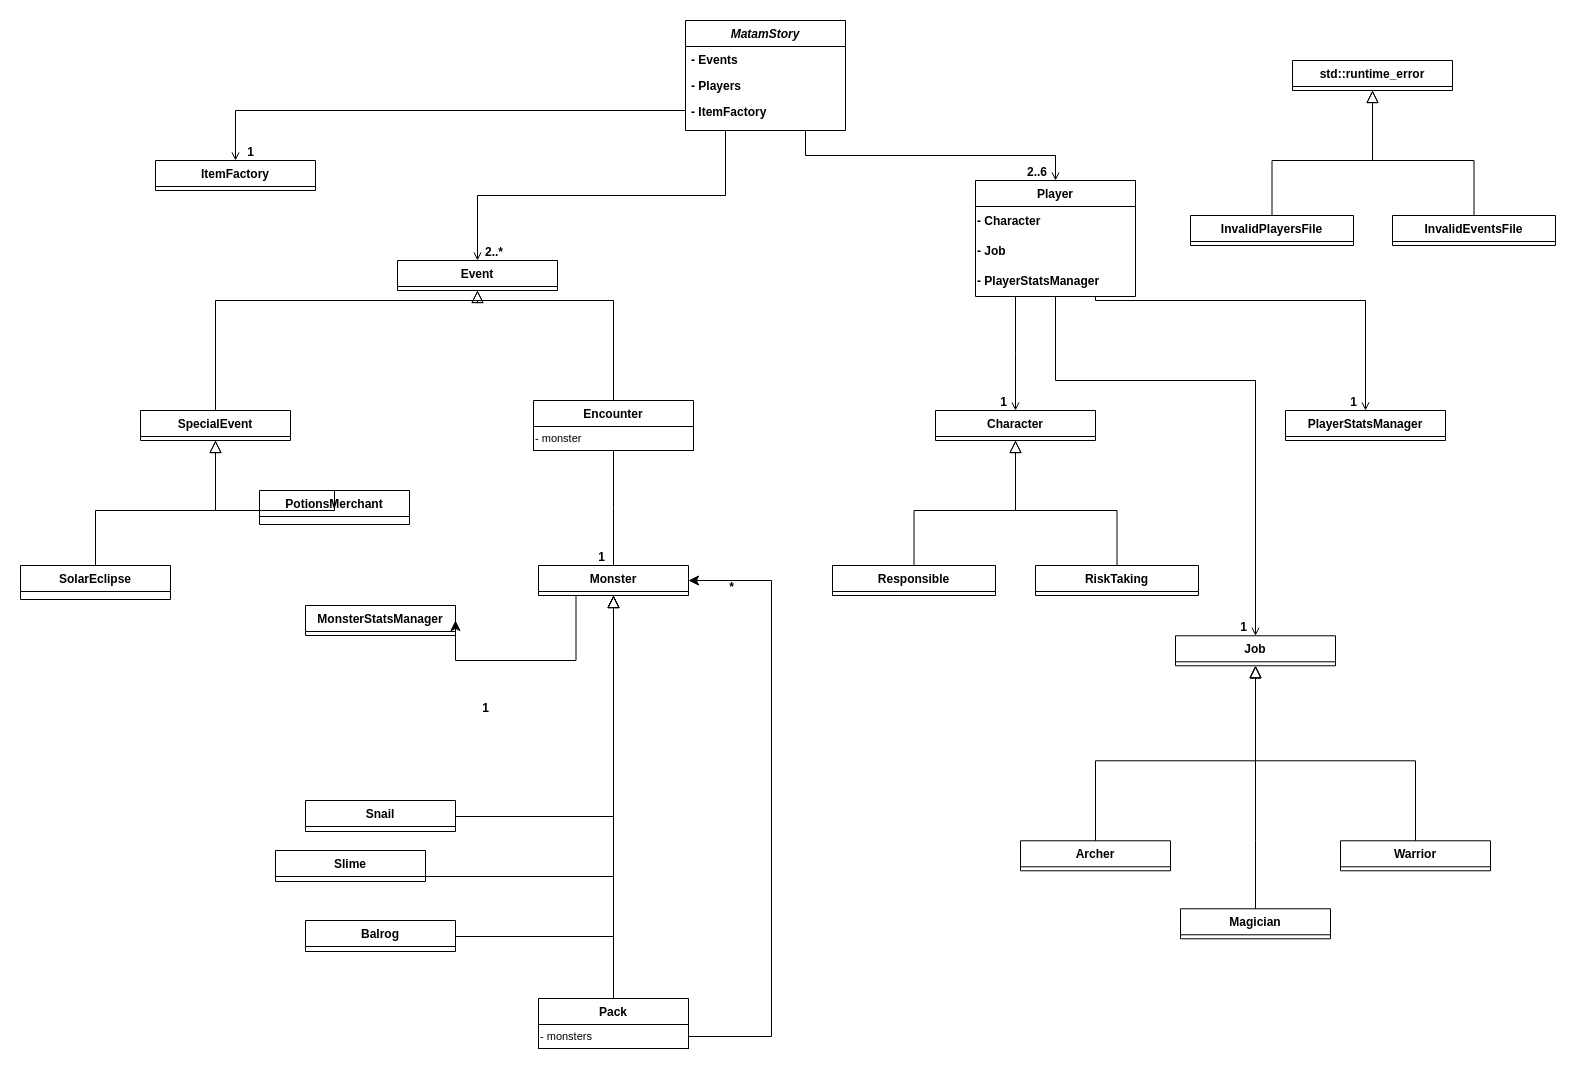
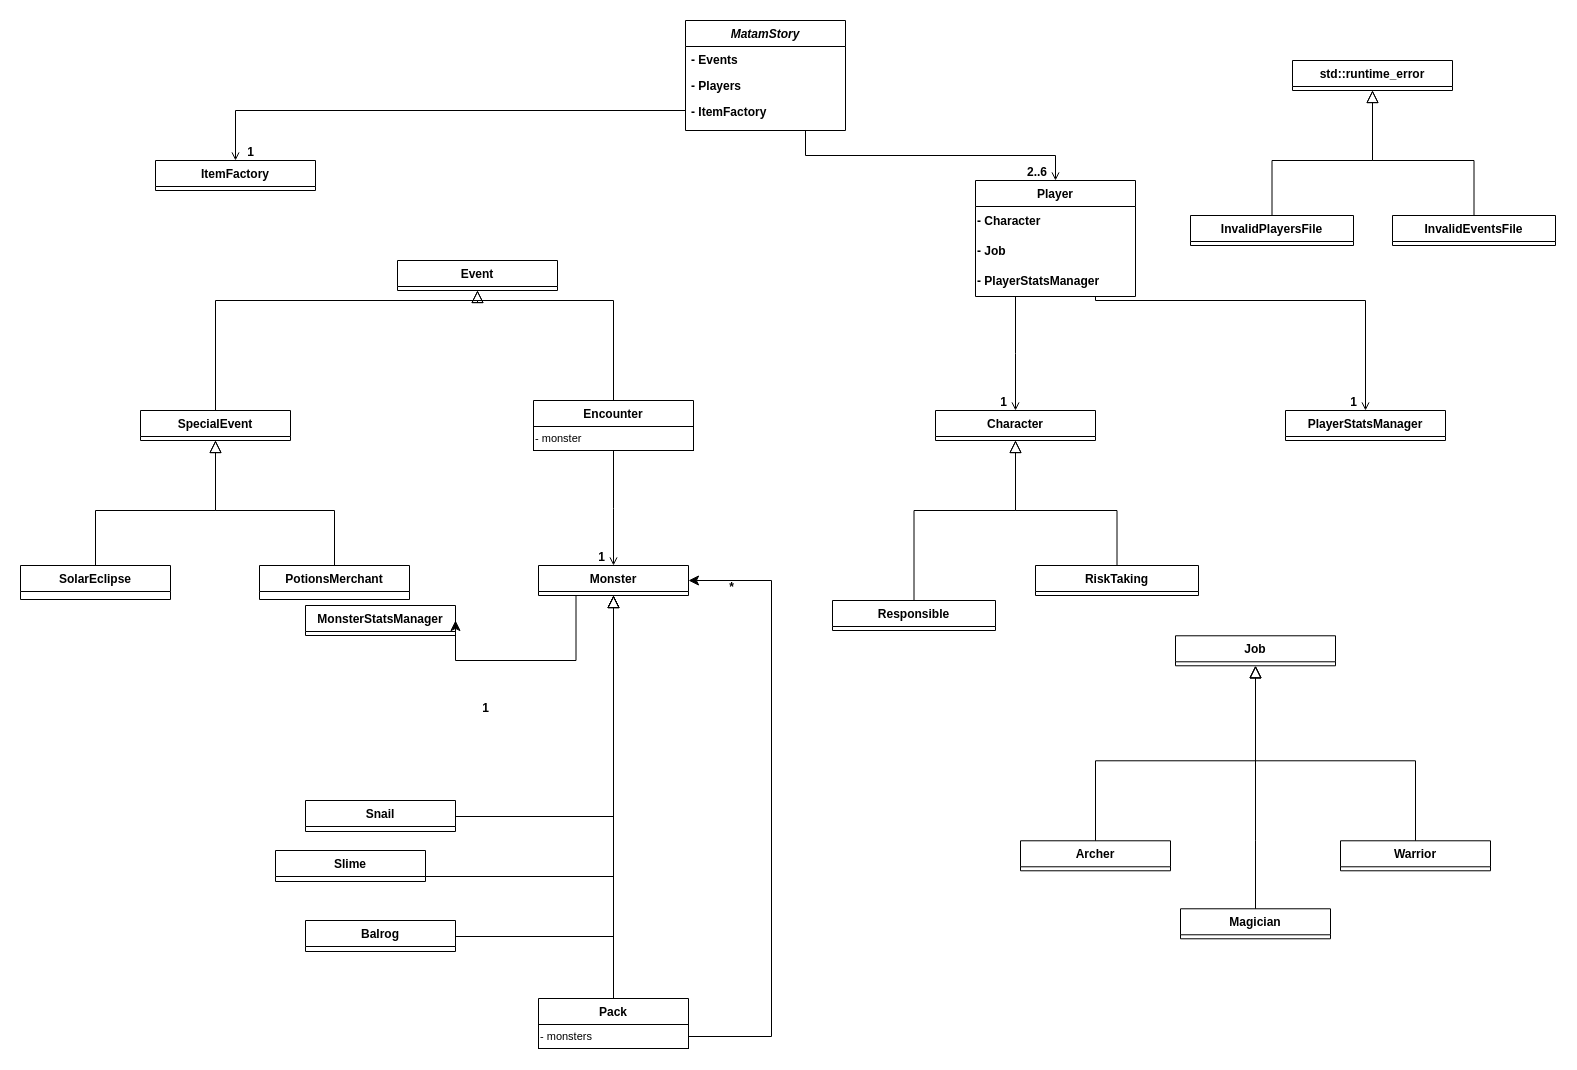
- <mxCell id="7" value="" style="endArrow=open;shadow=0;strokeWidth=1;rounded=0;endFill=1;edgeStyle=elbowEdgeStyle;elbow=vertical;exitX=0.25;exitY=1;exitDx=0;exitDy=0;fontStyle=1" parent="1" source="2" target="6" edge="1"><mxGeometry x="0.5" y="41" relative="1" as="geometry"><mxPoint x="1155" y="172" as="sourcePoint" /><mxPoint x="1315" y="172" as="targetPoint" /><mxPoint x="-40" y="32" as="offset" /></mxGeometry></mxCell>
- <mxCell id="8" value="2..*" style="resizable=0;align=right;verticalAlign=bottom;labelBackgroundColor=none;fontSize=12;fontStyle=1" parent="7" connectable="0" vertex="1"><mxGeometry x="1" relative="1" as="geometry"><mxPoint x="27" as="offset" /></mxGeometry></mxCell>
- <mxCell id="19" value="" style="endArrow=open;shadow=0;strokeWidth=1;rounded=0;endFill=1;edgeStyle=elbowEdgeStyle;elbow=vertical;exitX=0.5;exitY=1;exitDx=0;exitDy=0;entryX=0.5;entryY=0;entryDx=0;entryDy=0;fontStyle=1" parent="1" source="11" target="16" edge="1"><mxGeometry x="0.5" y="41" relative="1" as="geometry"><mxPoint x="1572" y="300" as="sourcePoint" /><mxPoint x="1452" y="390" as="targetPoint" /><mxPoint x="-40" y="32" as="offset" /><Array as="points"><mxPoint x="1205" y="380" /></Array></mxGeometry></mxCell>
- <mxCell id="20" value="1" style="resizable=0;align=right;verticalAlign=bottom;labelBackgroundColor=none;fontSize=12;fontStyle=1" parent="19" connectable="0" vertex="1"><mxGeometry x="1" relative="1" as="geometry"><mxPoint x="-7" as="offset" /></mxGeometry></mxCell>
- <mxCell id="33" value="PotionsMerchant" style="swimlane;fontStyle=1;align=center;verticalAlign=top;childLayout=stackLayout;horizontal=1;startSize=26;horizontalStack=0;resizeParent=1;resizeParentMax=0;resizeLast=0;collapsible=1;marginBottom=0;whiteSpace=wrap;html=1;" parent="1" vertex="1"><mxGeometry x="259" y="490" width="150" height="34" as="geometry"><mxRectangle x="995" y="960" width="150" height="25" as="alternateBounds" /></mxGeometry></mxCell>
+ <mxCell id="33" value="PotionsMerchant" style="swimlane;fontStyle=1;align=center;verticalAlign=top;childLayout=stackLayout;horizontal=1;startSize=26;horizontalStack=0;resizeParent=1;resizeParentMax=0;resizeLast=0;collapsible=1;marginBottom=0;whiteSpace=wrap;html=1;" parent="1" vertex="1"><mxGeometry x="259" y="565" width="150" height="34" as="geometry"><mxRectangle x="995" y="960" width="150" height="25" as="alternateBounds" /></mxGeometry></mxCell>
- <mxCell id="46" value="" style="endArrow=none;shadow=0;strokeWidth=1;rounded=0;endFill=1;edgeStyle=elbowEdgeStyle;elbow=vertical;exitX=0.5;exitY=1;exitDx=0;exitDy=0;entryX=0.5;entryY=0;entryDx=0;entryDy=0;fontStyle=1;" parent="1" source="36" target="37" edge="1"><mxGeometry x="0.5" y="41" relative="1" as="geometry"><mxPoint x="607" y="457" as="sourcePoint" /><mxPoint x="847" y="577" as="targetPoint" /><mxPoint x="-40" y="32" as="offset" /></mxGeometry></mxCell>
+ <mxCell id="46" value="" style="endArrow=open;shadow=0;strokeWidth=1;rounded=0;endFill=1;edgeStyle=elbowEdgeStyle;elbow=vertical;exitX=0.5;exitY=1;exitDx=0;exitDy=0;entryX=0.5;entryY=0;entryDx=0;entryDy=0;fontStyle=1" parent="1" source="36" target="37" edge="1"><mxGeometry x="0.5" y="41" relative="1" as="geometry"><mxPoint x="607" y="457" as="sourcePoint" /><mxPoint x="847" y="577" as="targetPoint" /><mxPoint x="-40" y="32" as="offset" /></mxGeometry></mxCell>
- <mxCell id="21" value="Responsible" style="swimlane;fontStyle=1;align=center;verticalAlign=top;childLayout=stackLayout;horizontal=1;startSize=26;horizontalStack=0;resizeParent=1;resizeLast=0;collapsible=1;marginBottom=0;rounded=0;shadow=0;strokeWidth=1;" parent="1" vertex="1"><mxGeometry x="832" y="565" width="163" height="30" as="geometry"><mxRectangle x="550" y="140" width="160" height="26" as="alternateBounds" /></mxGeometry></mxCell>
+ <mxCell id="21" value="Responsible" style="swimlane;fontStyle=1;align=center;verticalAlign=top;childLayout=stackLayout;horizontal=1;startSize=26;horizontalStack=0;resizeParent=1;resizeLast=0;collapsible=1;marginBottom=0;rounded=0;shadow=0;strokeWidth=1;" parent="1" vertex="1"><mxGeometry x="832" y="600" width="163" height="30" as="geometry"><mxRectangle x="550" y="140" width="160" height="26" as="alternateBounds" /></mxGeometry></mxCell>
